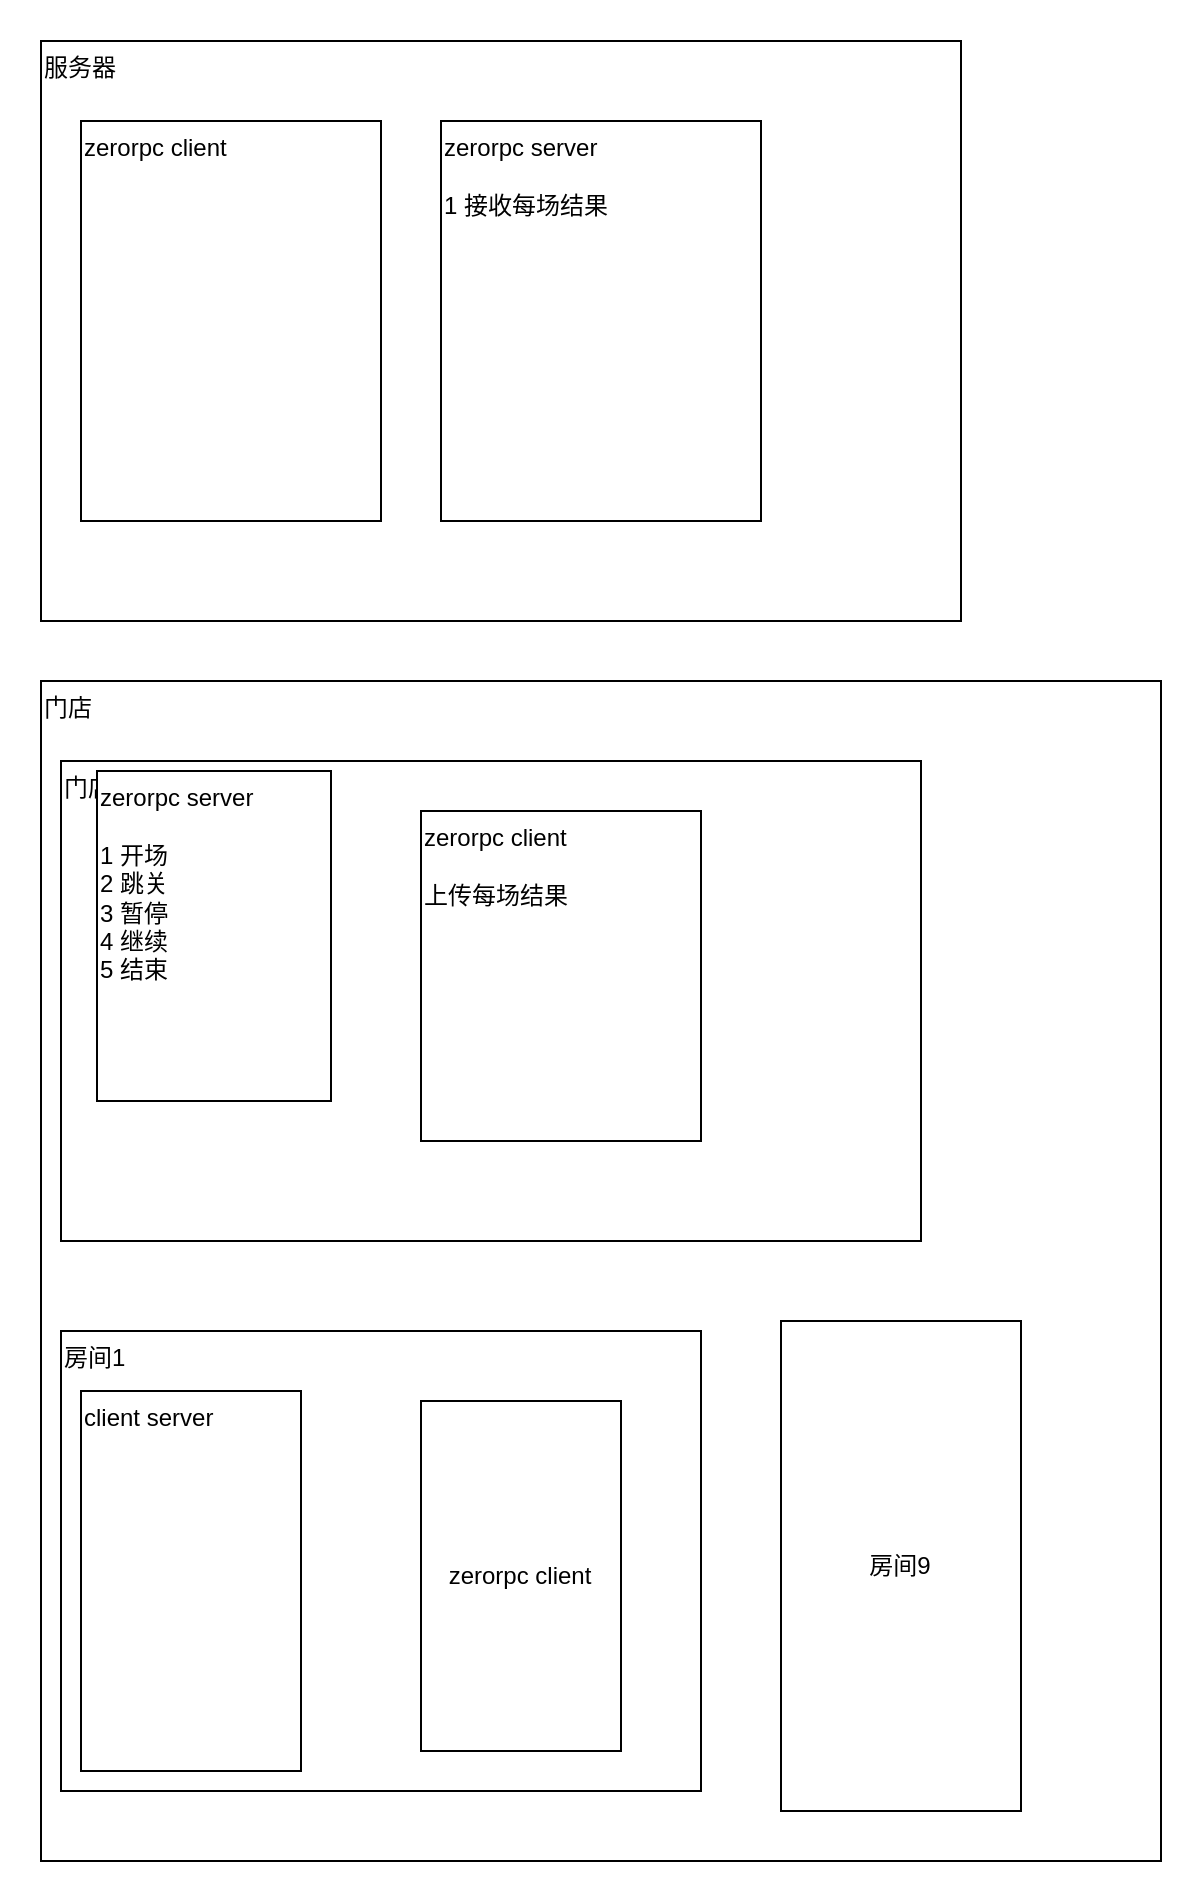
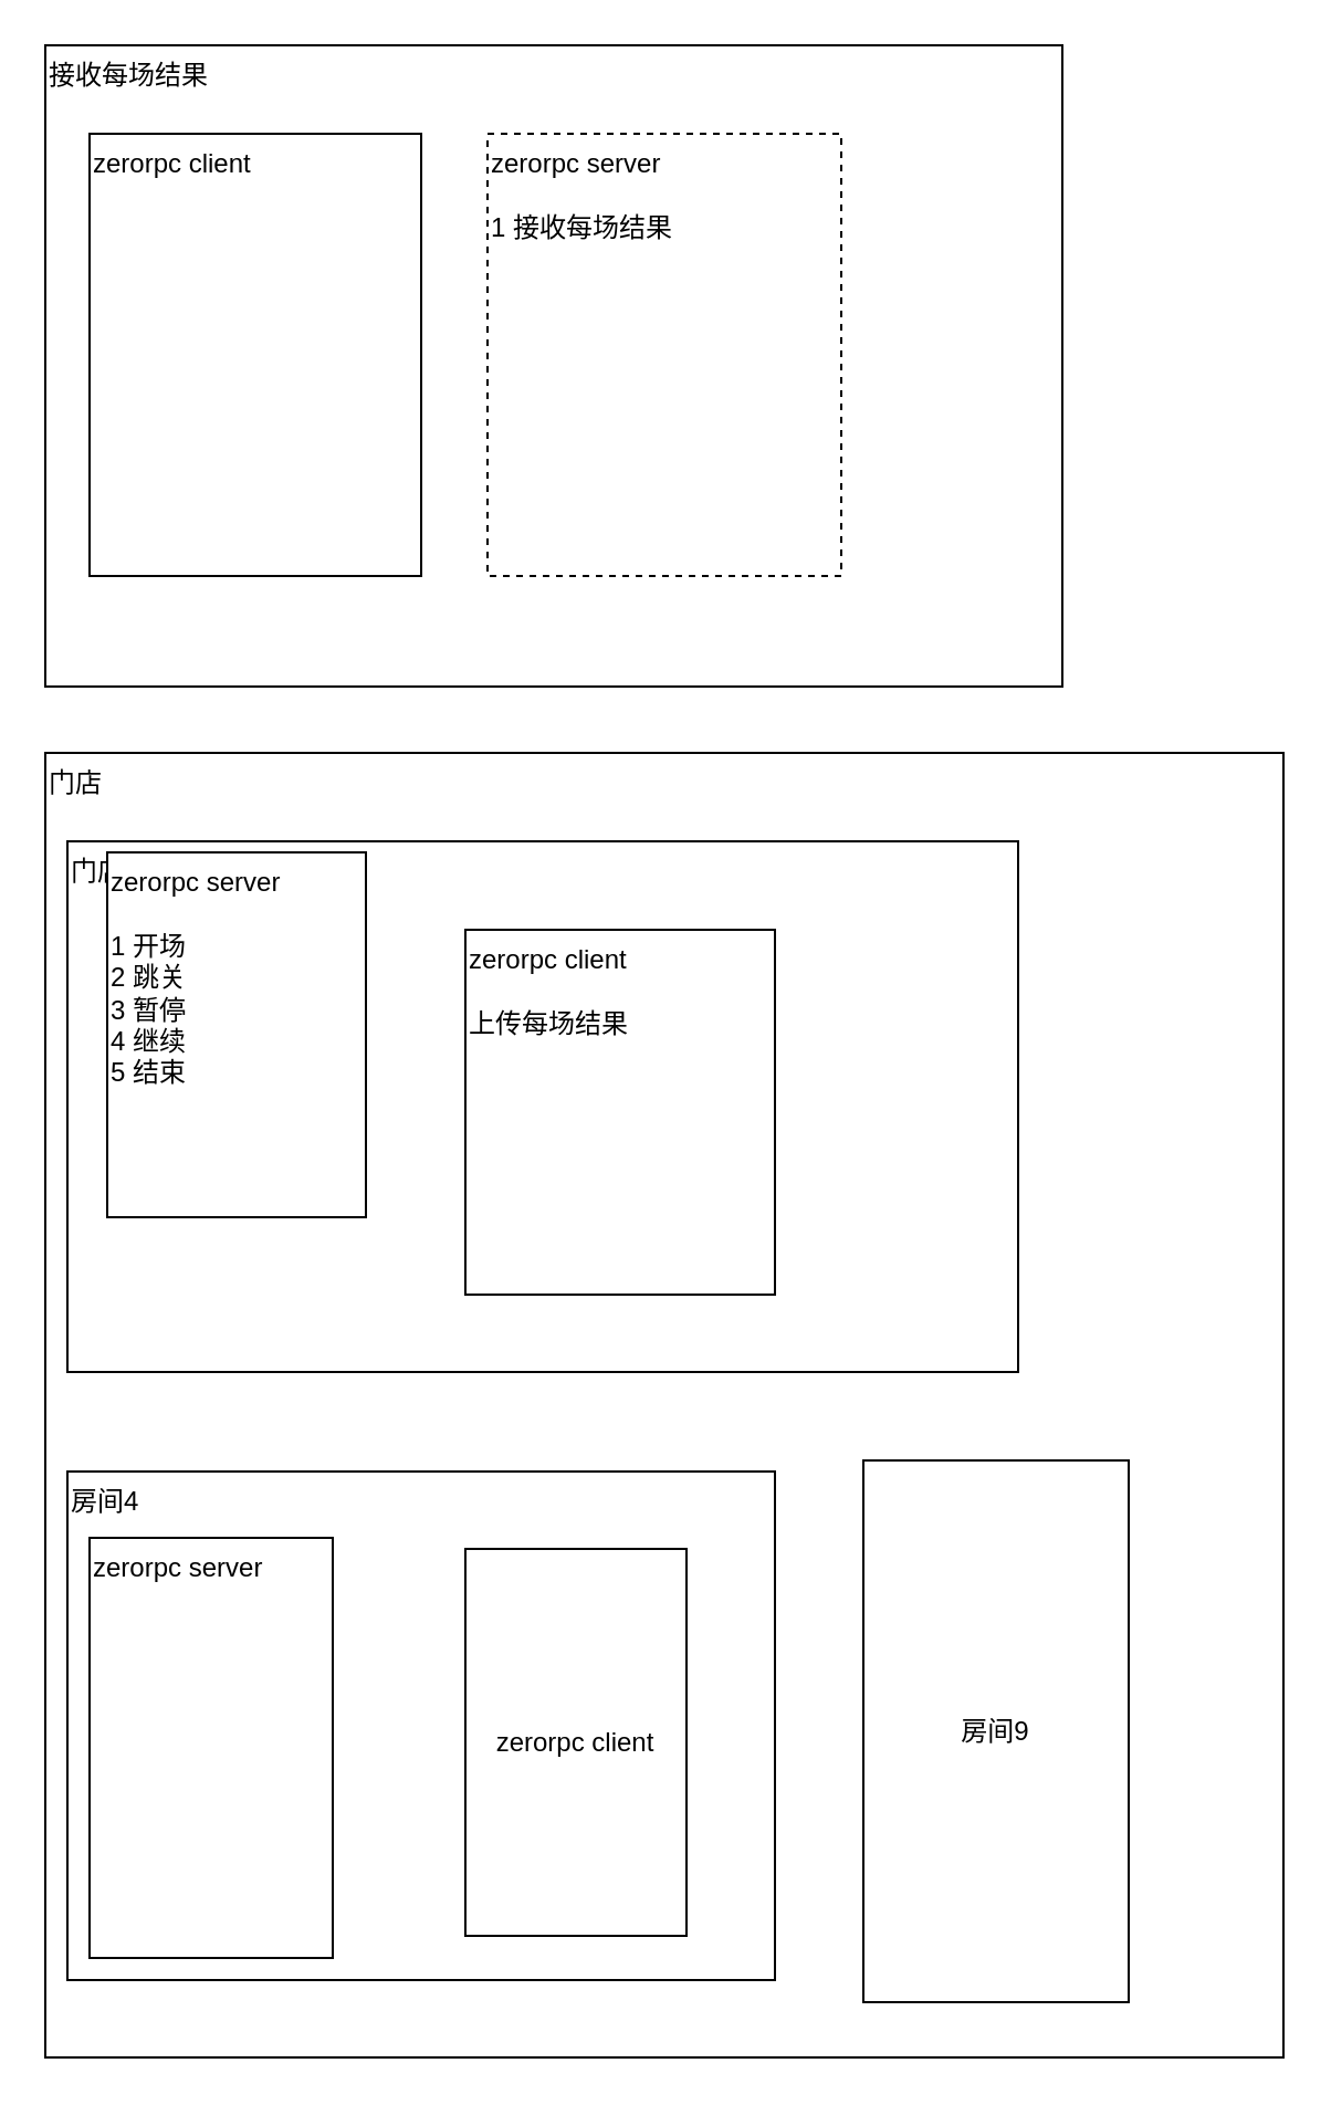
- <mxCell id="3" value="服务器" style="rounded=0;whiteSpace=wrap;html=1;verticalAlign=top;align=left;" vertex="1" parent="1"><mxGeometry x="20" y="20" width="460" height="290" as="geometry" /></mxCell>
+ <mxCell id="3" value="接收每场结果" style="rounded=0;whiteSpace=wrap;html=1;verticalAlign=top;align=left;" vertex="1" parent="1"><mxGeometry x="20" y="20" width="460" height="290" as="geometry" /></mxCell>
- <mxCell id="4" value="zerorpc server&lt;div&gt;&lt;br&gt;&lt;/div&gt;&lt;div&gt;1 接收每场结果&lt;/div&gt;" style="rounded=0;whiteSpace=wrap;html=1;align=left;verticalAlign=top;" vertex="1" parent="1"><mxGeometry x="220" y="60" width="160" height="200" as="geometry" /></mxCell>
+ <mxCell id="4" value="zerorpc server&lt;div&gt;&lt;br&gt;&lt;/div&gt;&lt;div&gt;1 接收每场结果&lt;/div&gt;" style="rounded=0;whiteSpace=wrap;html=1;align=left;verticalAlign=top;dashed=1;" vertex="1" parent="1"><mxGeometry x="220" y="60" width="160" height="200" as="geometry" /></mxCell>
- <mxCell id="11" value="zerorpc client&lt;div&gt;&lt;br&gt;&lt;/div&gt;&lt;div&gt;上传每场结果&lt;/div&gt;" style="rounded=0;whiteSpace=wrap;html=1;align=left;verticalAlign=top;" vertex="1" parent="1"><mxGeometry x="210" y="405" width="140" height="165" as="geometry" /></mxCell>
+ <mxCell id="11" value="zerorpc client&lt;div&gt;&lt;br&gt;&lt;/div&gt;&lt;div&gt;上传每场结果&lt;/div&gt;" style="rounded=0;whiteSpace=wrap;html=1;align=left;verticalAlign=top;" vertex="1" parent="1"><mxGeometry x="210" y="420" width="140" height="165" as="geometry" /></mxCell>
- <mxCell id="6" value="房间1" style="rounded=0;whiteSpace=wrap;html=1;verticalAlign=top;align=left;" vertex="1" parent="1"><mxGeometry x="30" y="665" width="320" height="230" as="geometry" /></mxCell>
+ <mxCell id="6" value="房间4" style="rounded=0;whiteSpace=wrap;html=1;verticalAlign=top;align=left;" vertex="1" parent="1"><mxGeometry x="30" y="665" width="320" height="230" as="geometry" /></mxCell>
- <mxCell id="7" value="client server&lt;div&gt;&lt;br&gt;&lt;/div&gt;&lt;div&gt;&lt;br&gt;&lt;/div&gt;" style="rounded=0;whiteSpace=wrap;html=1;verticalAlign=top;align=left;" vertex="1" parent="1"><mxGeometry x="40" y="695" width="110" height="190" as="geometry" /></mxCell>
+ <mxCell id="7" value="zerorpc server&lt;div&gt;&lt;br&gt;&lt;/div&gt;&lt;div&gt;&lt;br&gt;&lt;/div&gt;" style="rounded=0;whiteSpace=wrap;html=1;verticalAlign=top;align=left;" vertex="1" parent="1"><mxGeometry x="40" y="695" width="110" height="190" as="geometry" /></mxCell>
